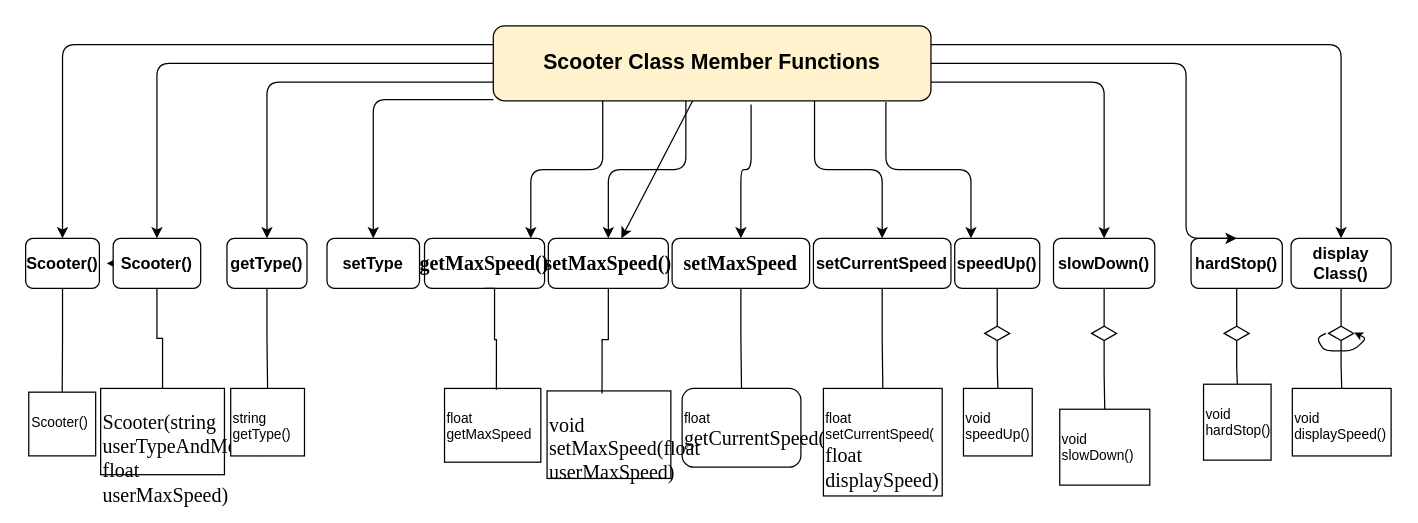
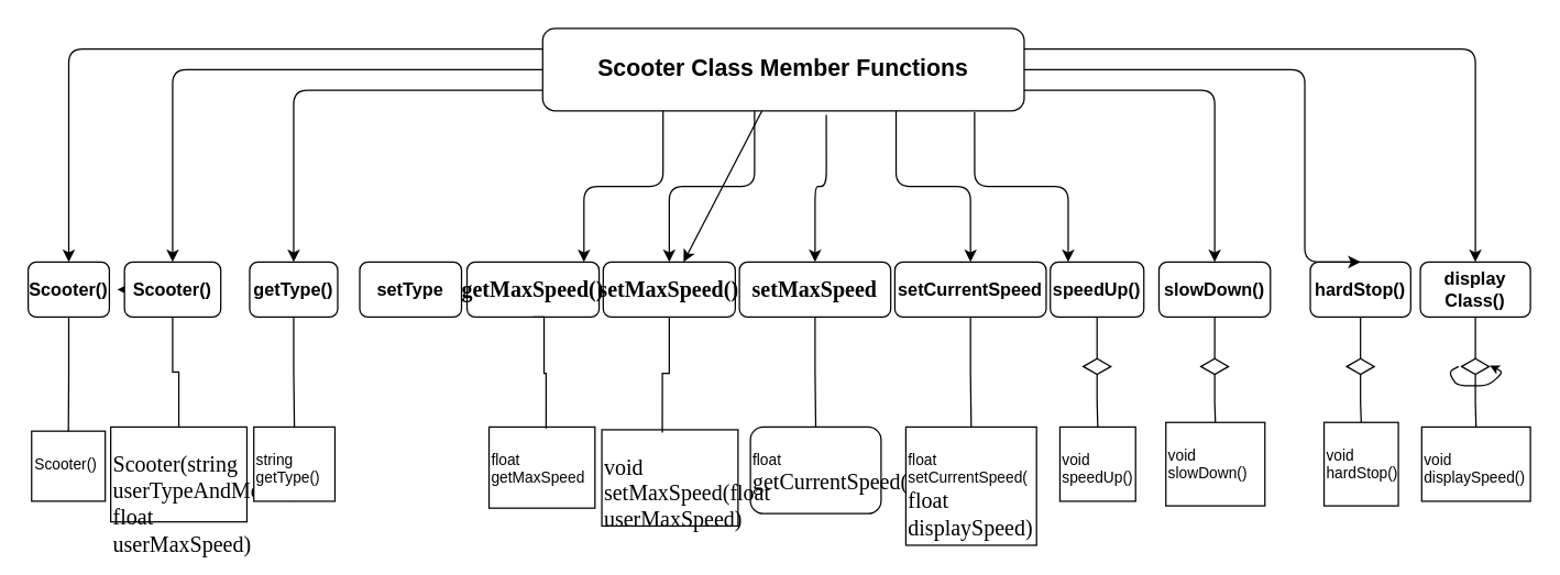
- <mxCell id="8" value="&lt;p class=&quot;MsoNormal&quot; style=&quot;font-size: 17px;&quot;&gt;Scooter Class Member Functions&lt;/p&gt;" style="rounded=1;whiteSpace=wrap;html=1;fillStyle=auto;strokeColor=#000000;fontColor=#000000;fillColor=#fff2cc;fontSize=17;fontStyle=1;" parent="1" vertex="1"><mxGeometry x="394" y="20" width="350" height="60" as="geometry" /></mxCell>
+ <mxCell id="8" value="&lt;p class=&quot;MsoNormal&quot; style=&quot;font-size: 17px;&quot;&gt;Scooter Class Member Functions&lt;/p&gt;" style="rounded=1;whiteSpace=wrap;html=1;fillStyle=auto;strokeColor=#000000;fontColor=#000000;fillColor=#ffffff;fontSize=17;fontStyle=1" parent="1" vertex="1"><mxGeometry x="394" y="20" width="350" height="60" as="geometry" /></mxCell>
- <mxCell id="5" style="edgeStyle=orthogonalEdgeStyle;html=1;strokeColor=#000000;" parent="1" source="8" target="24" edge="1"><mxGeometry relative="1" as="geometry"><mxPoint x="437" y="100" as="sourcePoint" /><Array as="points"><mxPoint x="298" y="79" /></Array></mxGeometry></mxCell>
- <mxCell id="50" value="&lt;p class=&quot;MsoNormal&quot;&gt;&lt;/p&gt;void&lt;br&gt;&lt;span&gt;slowDown&lt;/span&gt;()&lt;span&gt;&lt;br&gt;&lt;/span&gt;" style="rounded=0;whiteSpace=wrap;html=1;fillStyle=auto;strokeColor=#000000;fontSize=11;fontColor=#000000;fillColor=#ffffff;align=left;verticalAlign=top;direction=south;" vertex="1" parent="1"><mxGeometry x="847" y="326.65" width="72" height="60.7" as="geometry" /></mxCell>
+ <mxCell id="50" value="&lt;p class=&quot;MsoNormal&quot;&gt;&lt;/p&gt;void&lt;br&gt;&lt;span&gt;slowDown&lt;/span&gt;()&lt;span&gt;&lt;br&gt;&lt;/span&gt;" style="rounded=0;whiteSpace=wrap;html=1;fillStyle=auto;strokeColor=#000000;fontSize=11;fontColor=#000000;fillColor=#ffffff;align=left;verticalAlign=top;direction=south;" vertex="1" parent="1"><mxGeometry x="847" y="306.65" width="72" height="60.7" as="geometry" /></mxCell>
